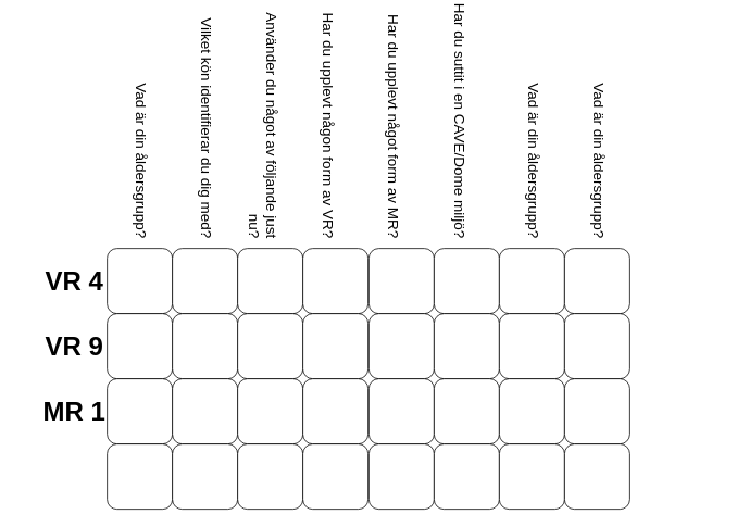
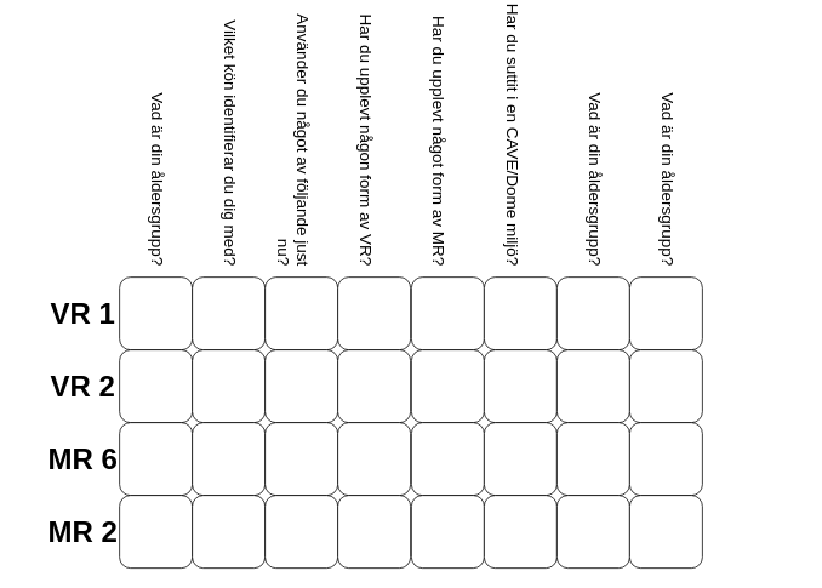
- <mxCell id="3" value="&lt;h1 style=&quot;font-size: 32px;&quot;&gt;&lt;span style=&quot;font-size: 32px;&quot;&gt;&lt;font style=&quot;font-size: 32px;&quot;&gt;VR 4&lt;/font&gt;&lt;/span&gt;&lt;/h1&gt;" style="text;html=1;strokeColor=none;fillColor=none;align=center;verticalAlign=middle;whiteSpace=wrap;rounded=0;fontSize=32;fontStyle=0" vertex="1" parent="1"><mxGeometry x="51" y="212" width="80" height="80" as="geometry" /></mxCell>
+ <mxCell id="3" value="&lt;h1 style=&quot;font-size: 32px;&quot;&gt;&lt;span style=&quot;font-size: 32px;&quot;&gt;&lt;font style=&quot;font-size: 32px;&quot;&gt;VR 1&lt;/font&gt;&lt;/span&gt;&lt;/h1&gt;" style="text;html=1;strokeColor=none;fillColor=none;align=center;verticalAlign=middle;whiteSpace=wrap;rounded=0;fontSize=32;fontStyle=0" vertex="1" parent="1"><mxGeometry x="51" y="212" width="80" height="80" as="geometry" /></mxCell>
- <mxCell id="4" value="&lt;h1 style=&quot;font-size: 32px;&quot;&gt;&lt;span style=&quot;font-size: 32px;&quot;&gt;&lt;font style=&quot;font-size: 32px;&quot;&gt;VR 9&lt;/font&gt;&lt;/span&gt;&lt;/h1&gt;" style="text;html=1;strokeColor=none;fillColor=none;align=center;verticalAlign=middle;whiteSpace=wrap;rounded=0;fontSize=32;fontStyle=0" vertex="1" parent="1"><mxGeometry x="51" y="292" width="80" height="80" as="geometry" /></mxCell>
+ <mxCell id="4" value="&lt;h1 style=&quot;font-size: 32px;&quot;&gt;&lt;span style=&quot;font-size: 32px;&quot;&gt;&lt;font style=&quot;font-size: 32px;&quot;&gt;VR 2&lt;/font&gt;&lt;/span&gt;&lt;/h1&gt;" style="text;html=1;strokeColor=none;fillColor=none;align=center;verticalAlign=middle;whiteSpace=wrap;rounded=0;fontSize=32;fontStyle=0" vertex="1" parent="1"><mxGeometry x="51" y="292" width="80" height="80" as="geometry" /></mxCell>
- <mxCell id="5" value="&lt;h1 style=&quot;font-size: 32px;&quot;&gt;&lt;span style=&quot;font-size: 32px;&quot;&gt;&lt;font style=&quot;font-size: 32px;&quot;&gt;MR 1&lt;/font&gt;&lt;/span&gt;&lt;/h1&gt;" style="text;html=1;strokeColor=none;fillColor=none;align=center;verticalAlign=middle;whiteSpace=wrap;rounded=0;fontSize=32;fontStyle=0" vertex="1" parent="1"><mxGeometry x="51" y="372" width="80" height="80" as="geometry" /></mxCell>
+ <mxCell id="5" value="&lt;h1 style=&quot;font-size: 32px;&quot;&gt;&lt;span style=&quot;font-size: 32px;&quot;&gt;&lt;font style=&quot;font-size: 32px;&quot;&gt;MR 6&lt;/font&gt;&lt;/span&gt;&lt;/h1&gt;" style="text;html=1;strokeColor=none;fillColor=none;align=center;verticalAlign=middle;whiteSpace=wrap;rounded=0;fontSize=32;fontStyle=0" vertex="1" parent="1"><mxGeometry x="51" y="372" width="80" height="80" as="geometry" /></mxCell>
+ <mxCell id="6" value="&lt;h1 style=&quot;font-size: 32px;&quot;&gt;&lt;span style=&quot;font-size: 32px;&quot;&gt;&lt;font style=&quot;font-size: 32px;&quot;&gt;MR 2&lt;/font&gt;&lt;/span&gt;&lt;/h1&gt;" style="text;html=1;strokeColor=none;fillColor=none;align=center;verticalAlign=middle;whiteSpace=wrap;rounded=0;fontSize=32;fontStyle=0" vertex="1" parent="1"><mxGeometry x="51" y="452" width="80" height="80" as="geometry" /></mxCell>
